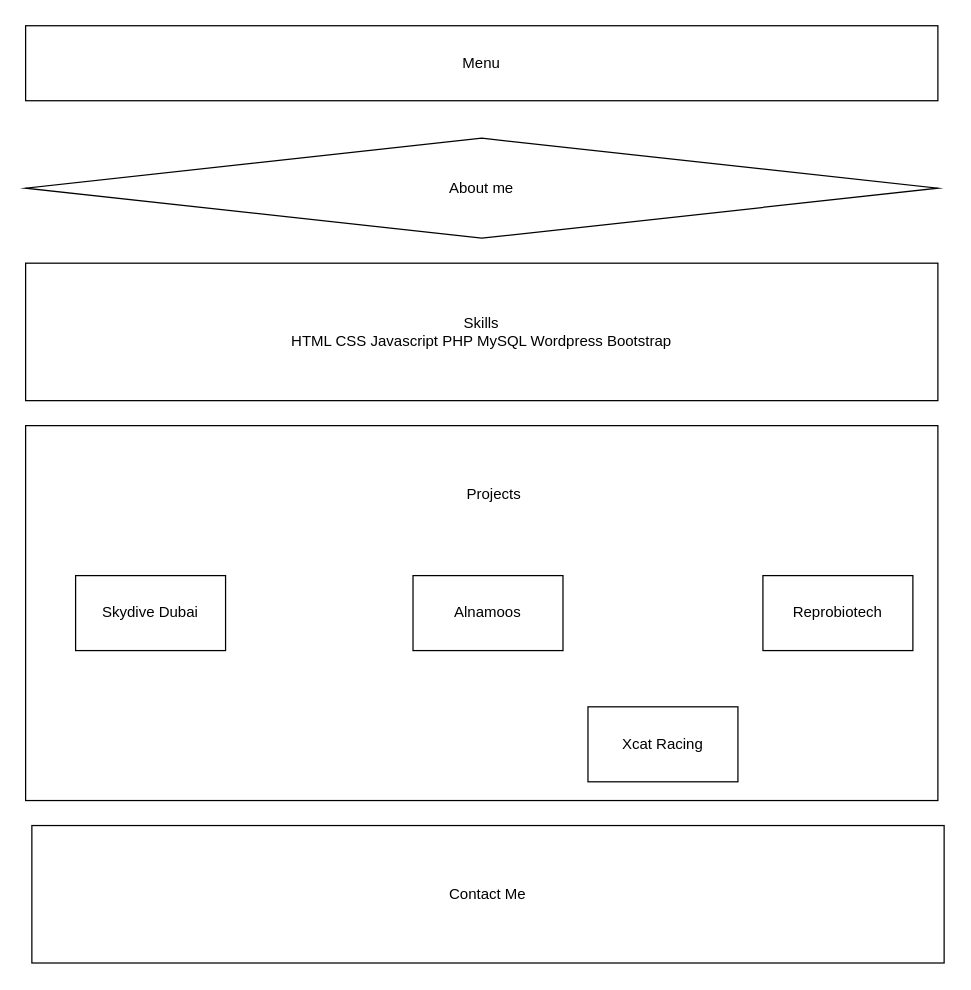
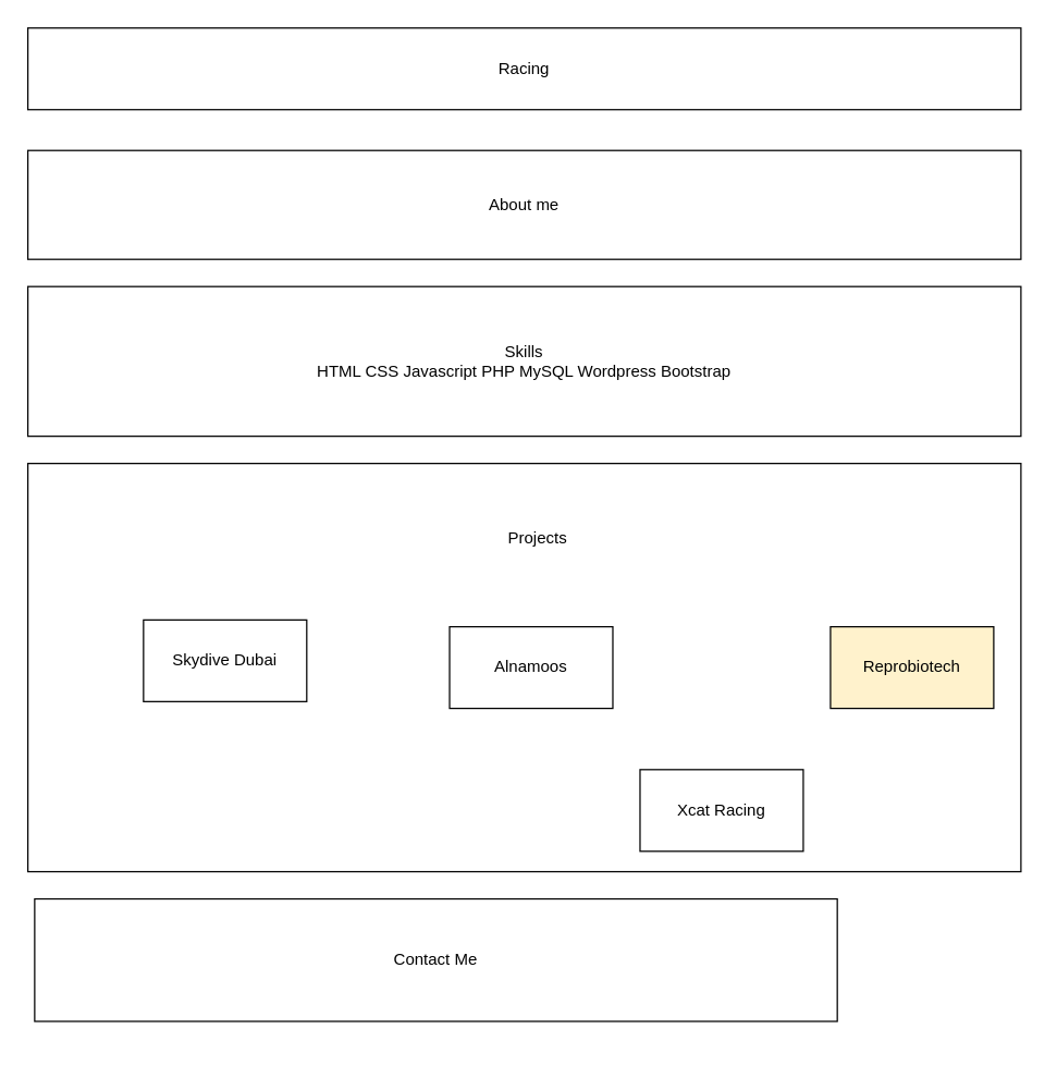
- <mxCell id="2" value="Menu" style="rounded=0;whiteSpace=wrap;html=1;" vertex="1" parent="1"><mxGeometry x="20" y="20" width="730" height="60" as="geometry" /></mxCell>
+ <mxCell id="2" value="Racing" style="rounded=0;whiteSpace=wrap;html=1;" vertex="1" parent="1"><mxGeometry x="20" y="20" width="730" height="60" as="geometry" /></mxCell>
- <mxCell id="3" value="About me" style="rhombus;whiteSpace=wrap;html=1;" vertex="1" parent="1"><mxGeometry x="20" y="110" width="730" height="80" as="geometry" /></mxCell>
+ <mxCell id="3" value="About me" style="rounded=0;whiteSpace=wrap;html=1;" vertex="1" parent="1"><mxGeometry x="20" y="110" width="730" height="80" as="geometry" /></mxCell>
- <mxCell id="7" value="Skydive Dubai" style="rounded=0;whiteSpace=wrap;html=1;" vertex="1" parent="1"><mxGeometry x="60" y="460" width="120" height="60" as="geometry" /></mxCell>
+ <mxCell id="7" value="Skydive Dubai" style="rounded=0;whiteSpace=wrap;html=1;" vertex="1" parent="1"><mxGeometry x="105" y="455" width="120" height="60" as="geometry" /></mxCell>
- <mxCell id="10" value="Reprobiotech" style="rounded=0;whiteSpace=wrap;html=1;" vertex="1" parent="1"><mxGeometry x="610" y="460" width="120" height="60" as="geometry" /></mxCell>
+ <mxCell id="10" value="Reprobiotech" style="rounded=0;whiteSpace=wrap;html=1;fillColor=#fff2cc;" vertex="1" parent="1"><mxGeometry x="610" y="460" width="120" height="60" as="geometry" /></mxCell>
- <mxCell id="6" value="Contact Me" style="rounded=0;whiteSpace=wrap;html=1;" vertex="1" parent="1"><mxGeometry x="25" y="660" width="730" height="110" as="geometry" /></mxCell>
+ <mxCell id="6" value="Contact Me" style="rounded=0;whiteSpace=wrap;html=1;" vertex="1" parent="1"><mxGeometry x="25" y="660" width="590" height="90" as="geometry" /></mxCell>
